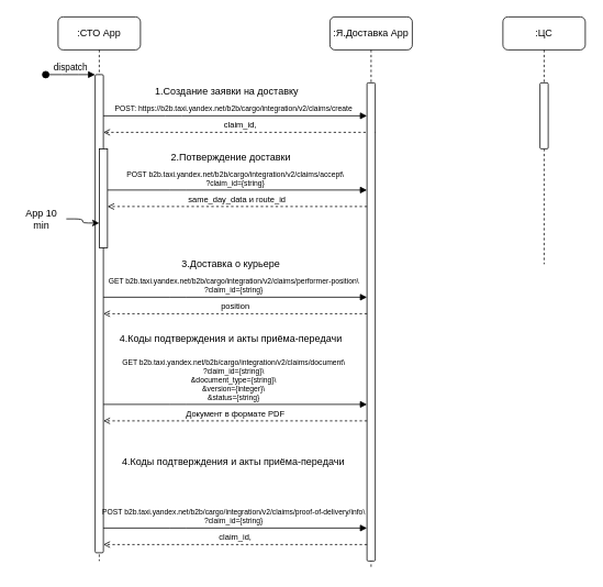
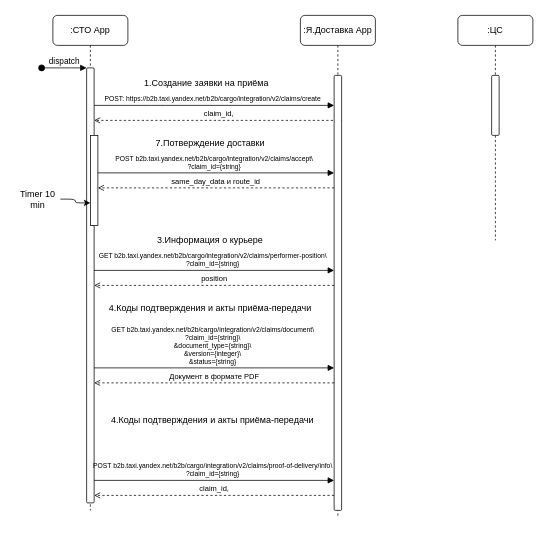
- <mxCell id="13" value="1.Создание заявки на доставку" style="text;html=1;strokeColor=none;fillColor=none;align=center;verticalAlign=middle;whiteSpace=wrap;rounded=0;" parent="1" vertex="1"><mxGeometry x="130" y="100" width="290" height="20" as="geometry" /></mxCell>
+ <mxCell id="13" value="1.Создание заявки на приёма" style="text;html=1;strokeColor=none;fillColor=none;align=center;verticalAlign=middle;whiteSpace=wrap;rounded=0;" parent="1" vertex="1"><mxGeometry x="130" y="100" width="290" height="20" as="geometry" /></mxCell>
- <mxCell id="14" value="2.Потверждение доставки" style="text;html=1;strokeColor=none;fillColor=none;align=center;verticalAlign=middle;whiteSpace=wrap;rounded=0;" parent="1" vertex="1"><mxGeometry x="135" y="180" width="290" height="20" as="geometry" /></mxCell>
+ <mxCell id="14" value="7.Потверждение доставки" style="text;html=1;strokeColor=none;fillColor=none;align=center;verticalAlign=middle;whiteSpace=wrap;rounded=0;" parent="1" vertex="1"><mxGeometry x="135" y="180" width="290" height="20" as="geometry" /></mxCell>
- <mxCell id="20" value="App 10 min" style="text;html=1;strokeColor=none;fillColor=none;align=center;verticalAlign=middle;whiteSpace=wrap;rounded=0;" parent="1" vertex="1"><mxGeometry x="20" y="250" width="60" height="30" as="geometry" /></mxCell>
+ <mxCell id="20" value="Timer 10 min" style="text;html=1;strokeColor=none;fillColor=none;align=center;verticalAlign=middle;whiteSpace=wrap;rounded=0;" parent="1" vertex="1"><mxGeometry x="20" y="250" width="60" height="30" as="geometry" /></mxCell>
- <mxCell id="18" value="3.Доставка о курьере" style="text;html=1;strokeColor=none;fillColor=none;align=center;verticalAlign=middle;whiteSpace=wrap;rounded=0;" parent="1" vertex="1"><mxGeometry x="135" y="310" width="290" height="20" as="geometry" /></mxCell>
+ <mxCell id="18" value="3.Информация о курьере" style="text;html=1;strokeColor=none;fillColor=none;align=center;verticalAlign=middle;whiteSpace=wrap;rounded=0;" parent="1" vertex="1"><mxGeometry x="135" y="310" width="290" height="20" as="geometry" /></mxCell>
